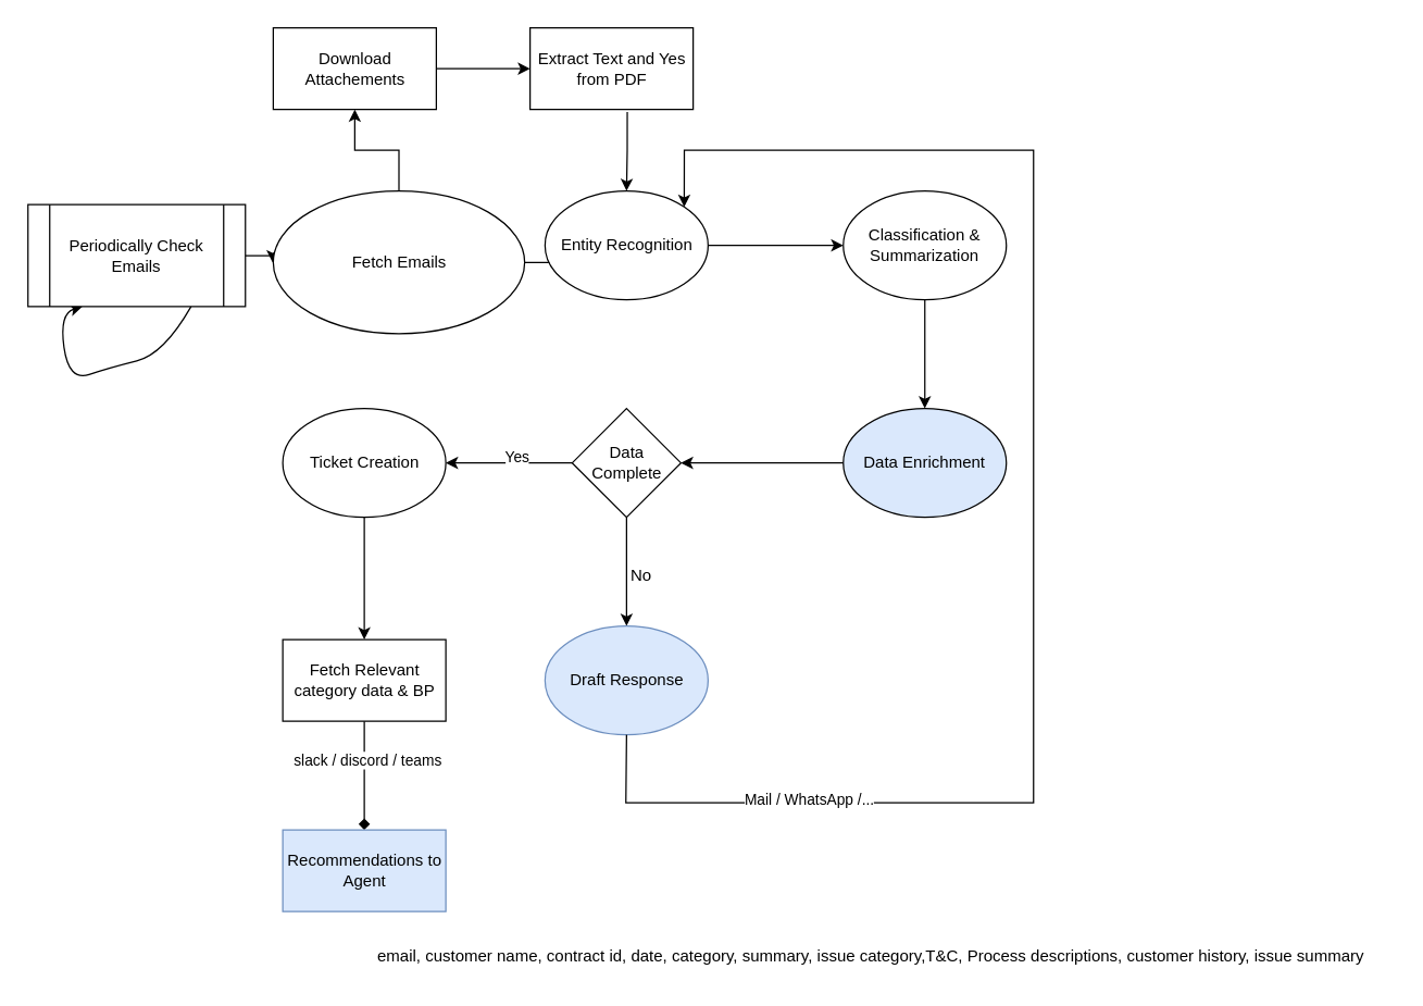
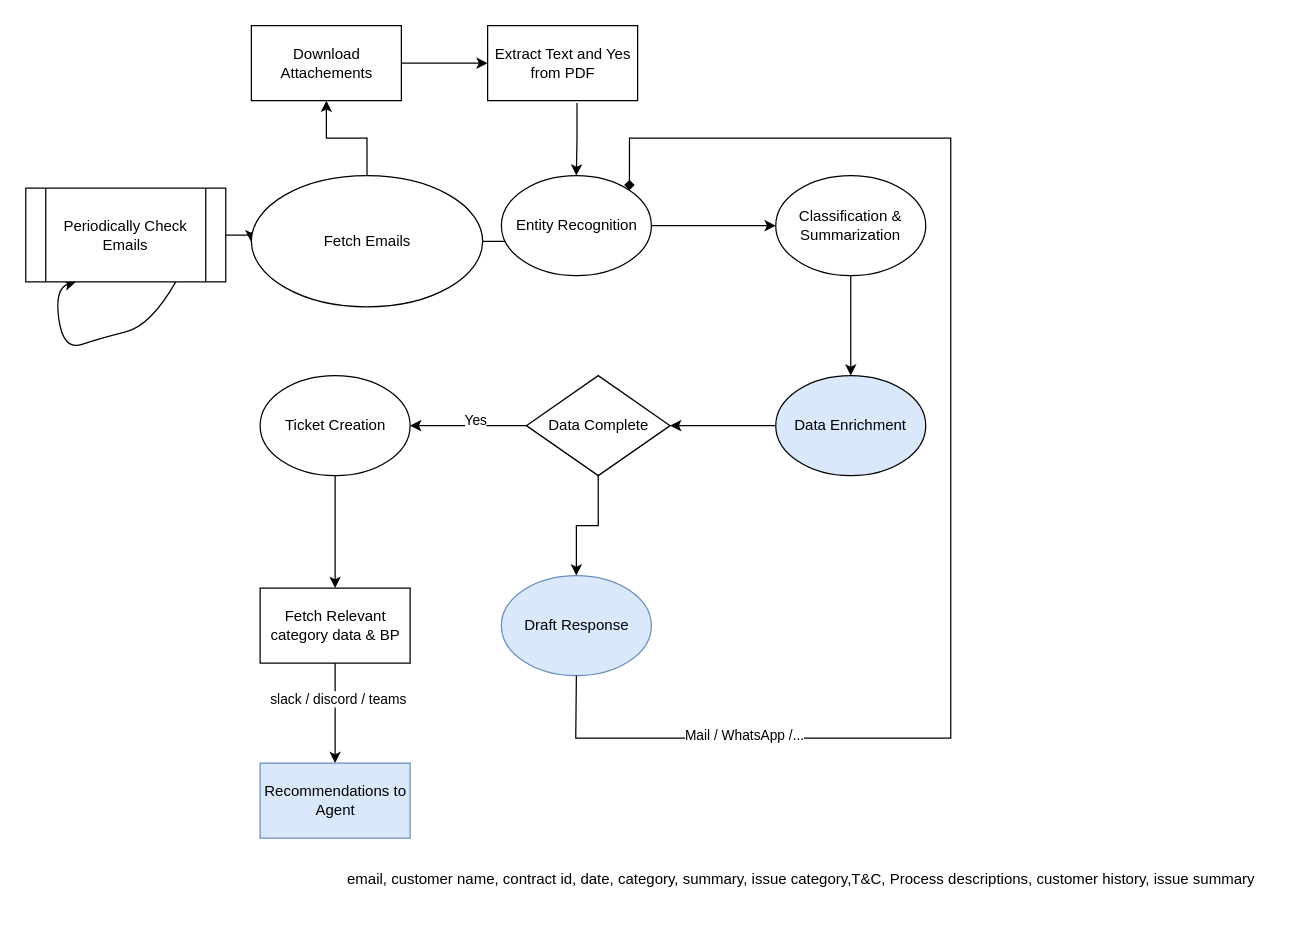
- <mxCell id="26" value="" style="endArrow=classic;html=1;rounded=0;exitX=0.5;exitY=1;exitDx=0;exitDy=0;entryX=1;entryY=0;entryDx=0;entryDy=0;" parent="1" source="15" target="9" edge="1"><mxGeometry width="50" height="50" relative="1" as="geometry"><mxPoint x="510" y="640" as="sourcePoint" /><mxPoint x="560" y="590" as="targetPoint" /><Array as="points"><mxPoint x="460" y="590" /><mxPoint x="760" y="590" /><mxPoint x="760" y="350" /><mxPoint x="760" y="110" /><mxPoint x="503" y="110" /></Array></mxGeometry></mxCell>
+ <mxCell id="26" value="" style="endArrow=diamond;html=1;rounded=0;exitX=0.5;exitY=1;exitDx=0;exitDy=0;entryX=1;entryY=0;entryDx=0;entryDy=0;" parent="1" source="15" target="9" edge="1"><mxGeometry width="50" height="50" relative="1" as="geometry"><mxPoint x="510" y="640" as="sourcePoint" /><mxPoint x="560" y="590" as="targetPoint" /><Array as="points"><mxPoint x="460" y="590" /><mxPoint x="760" y="590" /><mxPoint x="760" y="350" /><mxPoint x="760" y="110" /><mxPoint x="503" y="110" /></Array></mxGeometry></mxCell>
- <mxCell id="17" value="Data Complete" style="rhombus;whiteSpace=wrap;html=1;" parent="1" vertex="1"><mxGeometry x="420.5" y="300" width="80" height="80" as="geometry" /></mxCell>
+ <mxCell id="17" value="Data Complete" style="rhombus;whiteSpace=wrap;html=1;" parent="1" vertex="1"><mxGeometry x="420.5" y="300" width="115" height="80" as="geometry" /></mxCell>
- <mxCell id="18" value="No" style="text;html=1;align=center;verticalAlign=middle;resizable=0;points=[];autosize=1;strokeColor=none;fillColor=none;" parent="1" vertex="1"><mxGeometry x="450.5" y="408" width="40" height="30" as="geometry" /></mxCell>
- <mxCell id="28" value="" style="edgeStyle=orthogonalEdgeStyle;rounded=0;orthogonalLoop=1;jettySize=auto;html=1;endArrow=diamond;" parent="1" source="30" target="31" edge="1"><mxGeometry relative="1" as="geometry" /></mxCell>
+ <mxCell id="28" value="" style="edgeStyle=orthogonalEdgeStyle;rounded=0;orthogonalLoop=1;jettySize=auto;html=1;" parent="1" source="30" target="31" edge="1"><mxGeometry relative="1" as="geometry" /></mxCell>
